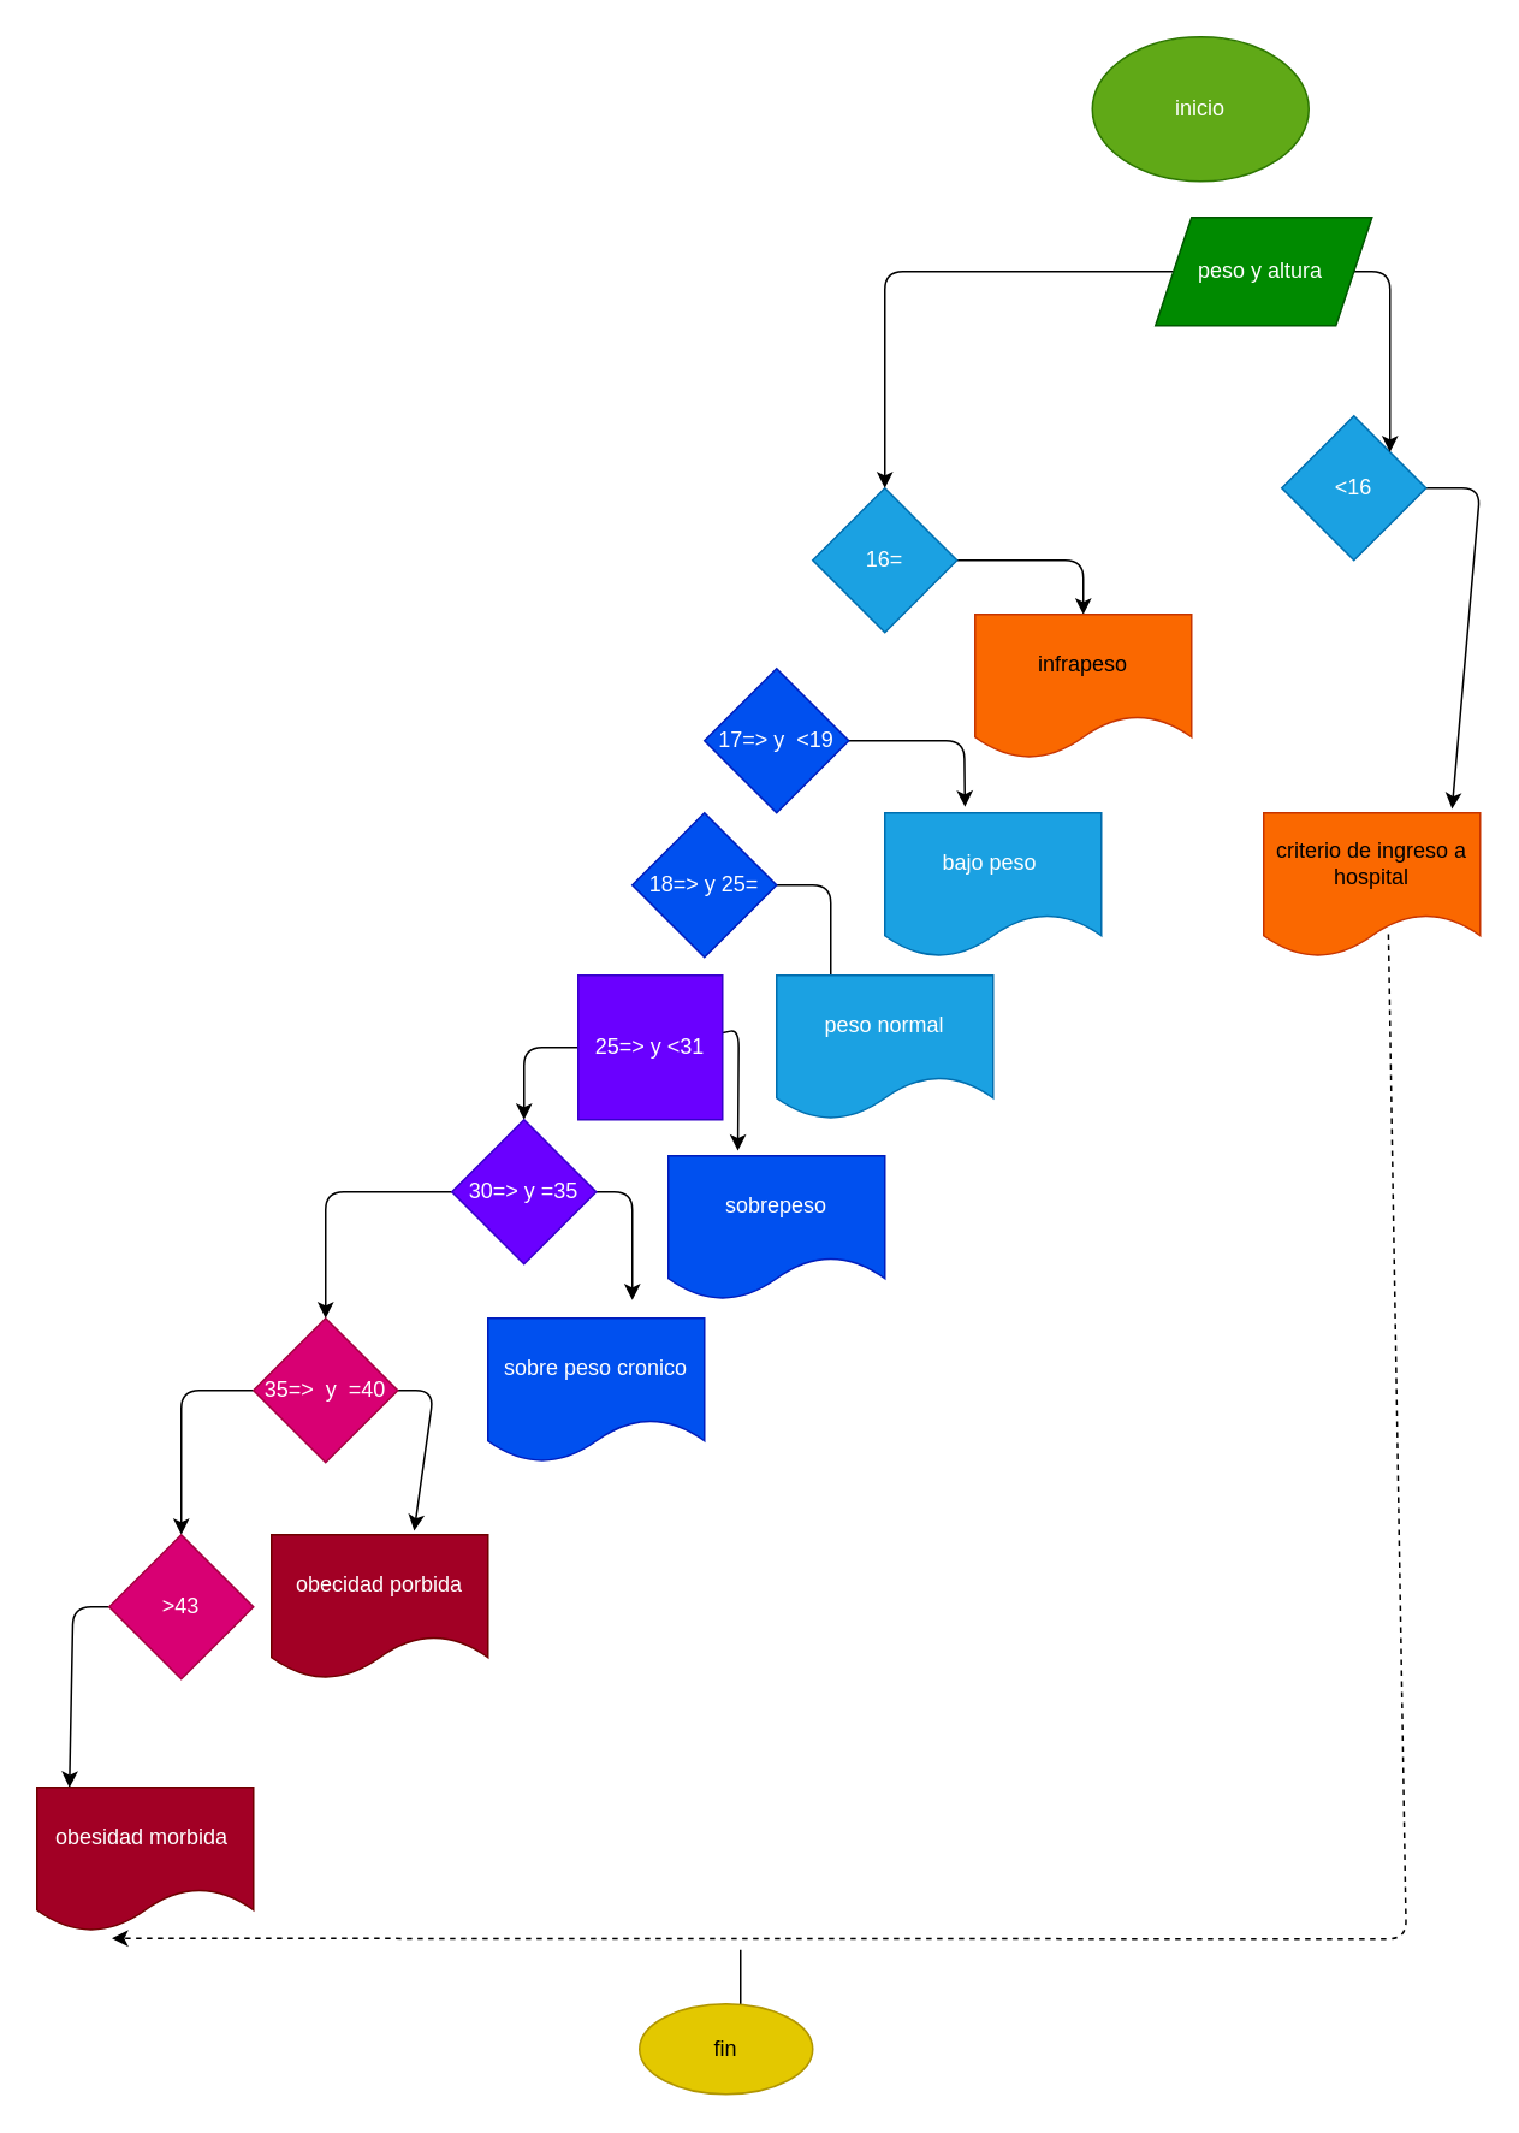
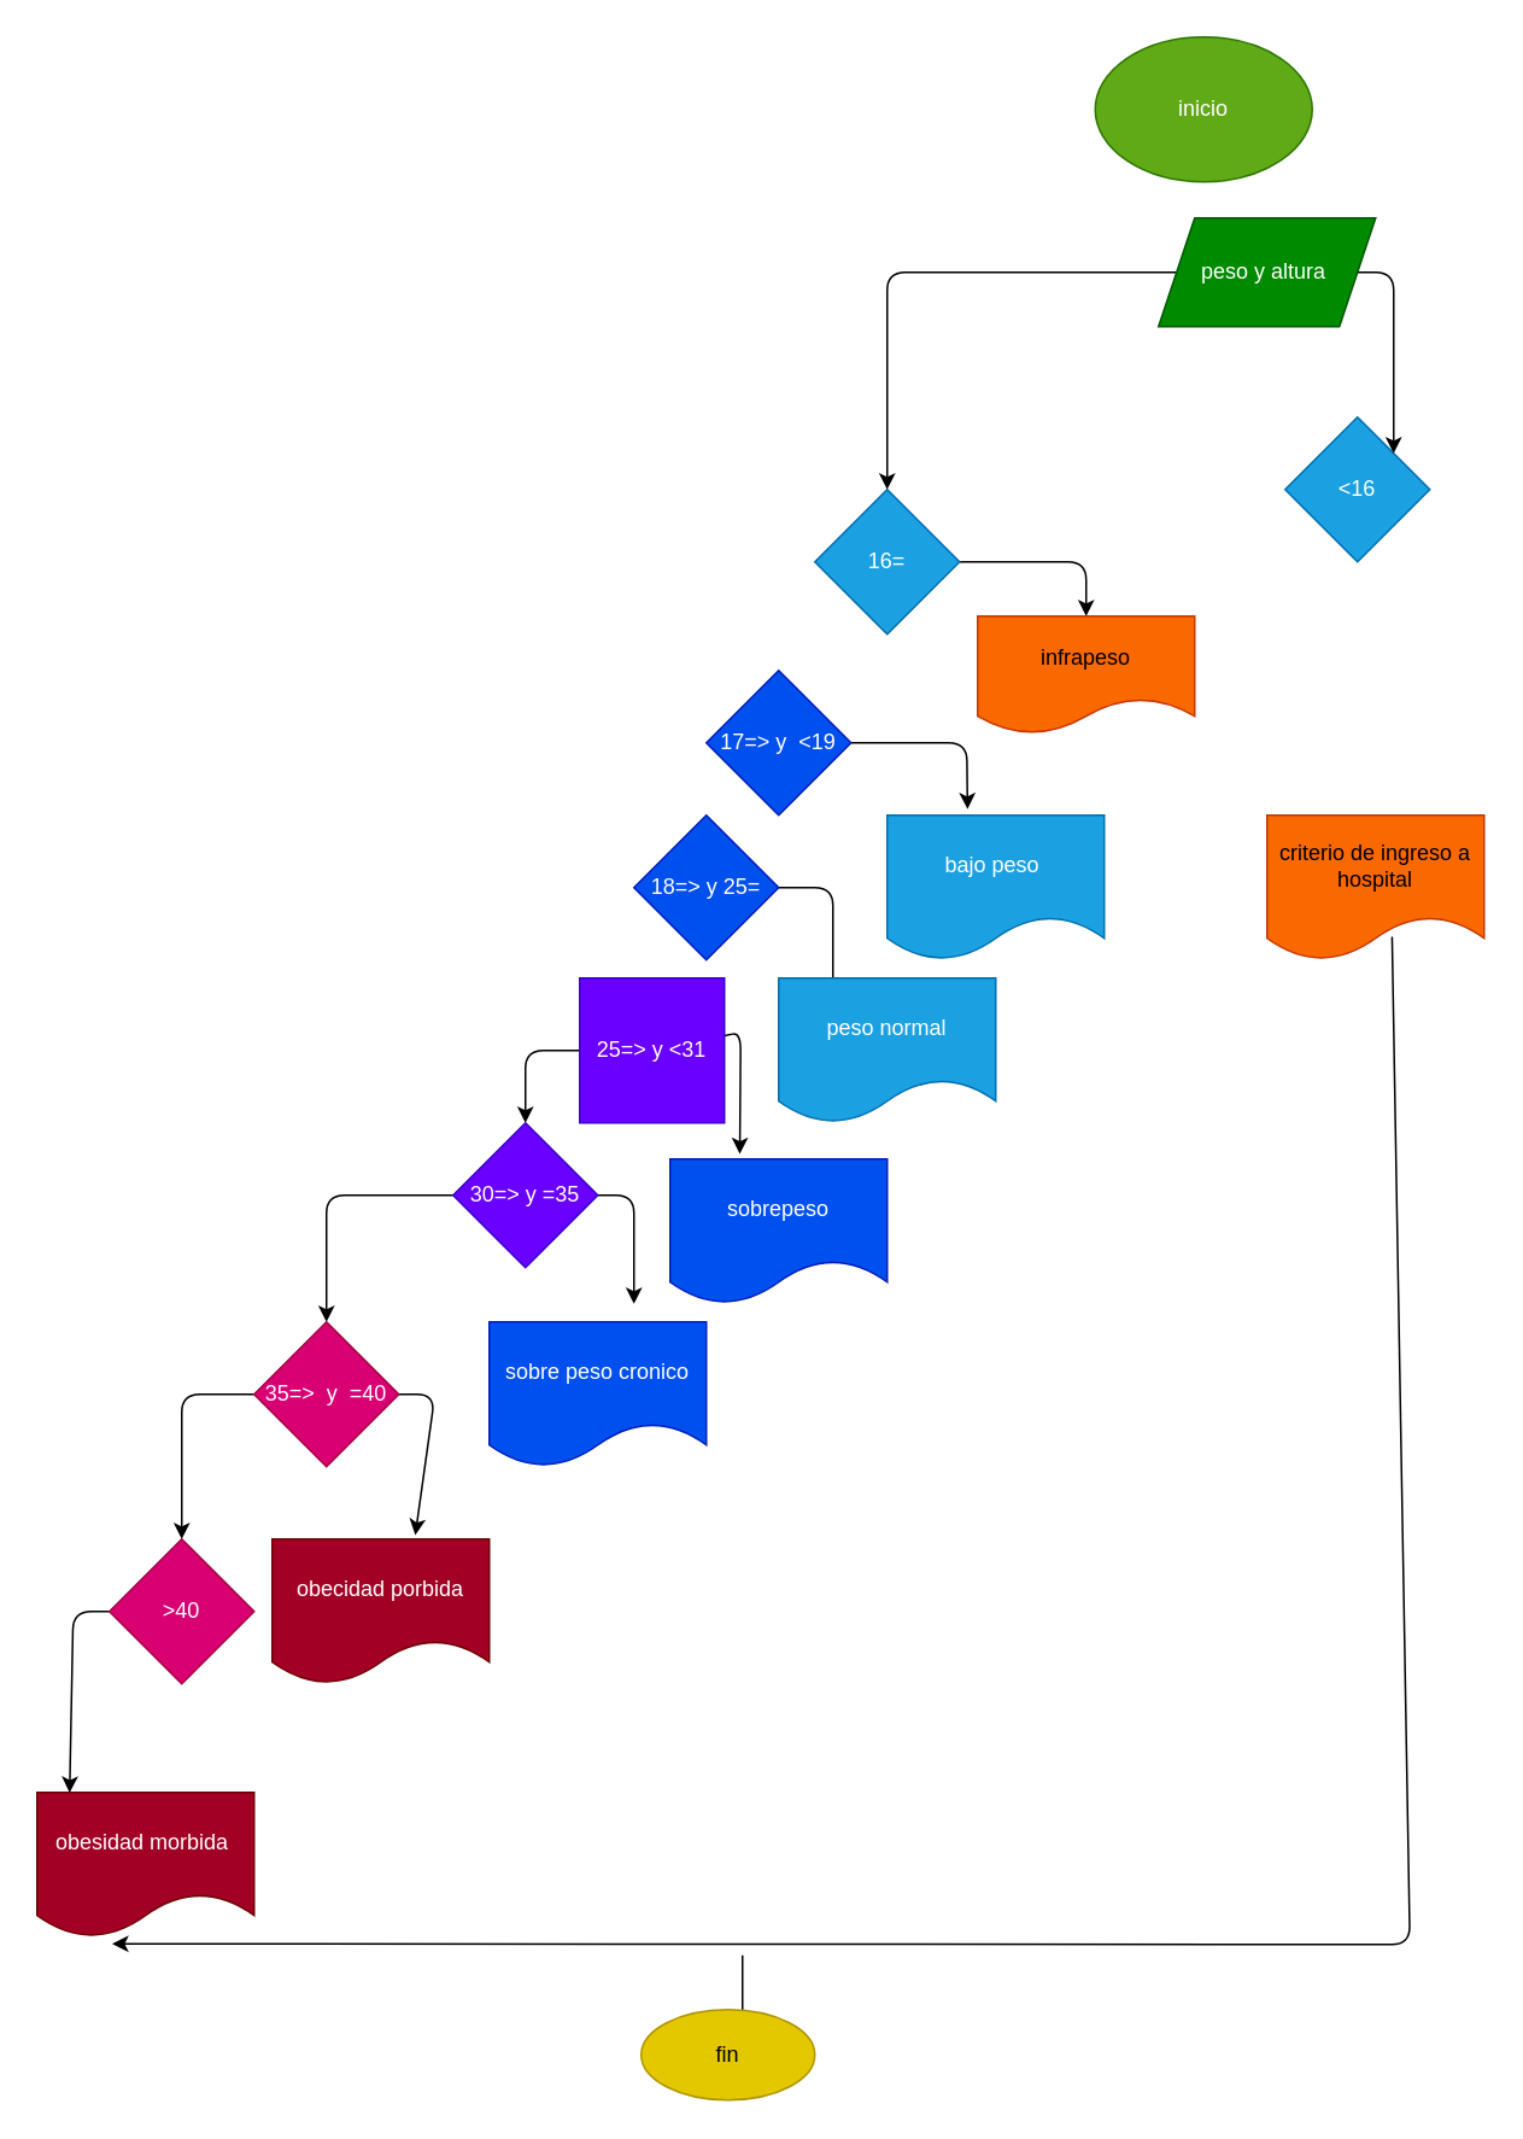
- <mxCell id="5" style="edgeStyle=none;html=1;entryX=0.87;entryY=-0.027;entryDx=0;entryDy=0;entryPerimeter=0;" edge="1" parent="1" source="6" target="26"><mxGeometry relative="1" as="geometry"><Array as="points"><mxPoint x="820" y="270" /></Array></mxGeometry></mxCell>
- <mxCell id="28" value="infrapeso" style="shape=document;whiteSpace=wrap;html=1;boundedLbl=1;fillColor=#fa6800;fontColor=#000000;strokeColor=#C73500;" vertex="1" parent="1"><mxGeometry x="540" y="340" width="120" height="80" as="geometry" /></mxCell>
+ <mxCell id="28" value="infrapeso" style="shape=document;whiteSpace=wrap;html=1;boundedLbl=1;fillColor=#fa6800;fontColor=#000000;strokeColor=#C73500;" vertex="1" parent="1"><mxGeometry x="540" y="340" width="120" height="65" as="geometry" /></mxCell>
- <mxCell id="21" value="&amp;gt;43" style="rhombus;whiteSpace=wrap;html=1;fillColor=#d80073;fontColor=#ffffff;strokeColor=#A50040;" vertex="1" parent="1"><mxGeometry x="60" y="850" width="80" height="80" as="geometry" /></mxCell>
+ <mxCell id="21" value="&amp;gt;40" style="rhombus;whiteSpace=wrap;html=1;fillColor=#d80073;fontColor=#ffffff;strokeColor=#A50040;" vertex="1" parent="1"><mxGeometry x="60" y="850" width="80" height="80" as="geometry" /></mxCell>
- <mxCell id="25" style="edgeStyle=none;html=1;entryX=0.346;entryY=1.046;entryDx=0;entryDy=0;entryPerimeter=0;exitX=0.576;exitY=0.84;exitDx=0;exitDy=0;exitPerimeter=0;dashed=1;" edge="1" parent="1" source="26" target="32"><mxGeometry relative="1" as="geometry"><Array as="points"><mxPoint x="779" y="1074" /></Array></mxGeometry></mxCell>
+ <mxCell id="25" style="edgeStyle=none;html=1;entryX=0.346;entryY=1.046;entryDx=0;entryDy=0;entryPerimeter=0;exitX=0.576;exitY=0.84;exitDx=0;exitDy=0;exitPerimeter=0;" edge="1" parent="1" source="26" target="32"><mxGeometry relative="1" as="geometry"><Array as="points"><mxPoint x="779" y="1074" /></Array></mxGeometry></mxCell>
